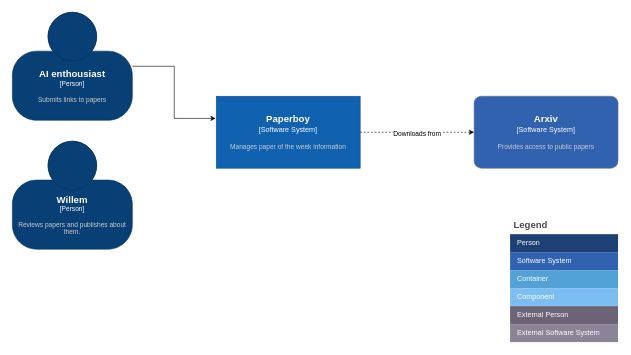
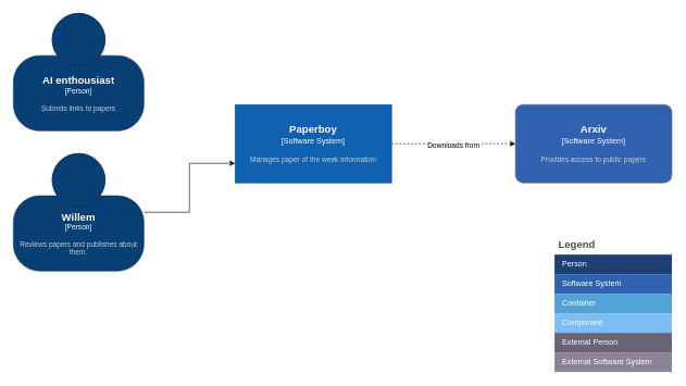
- <mxCell id="5" style="edgeStyle=orthogonalEdgeStyle;rounded=0;orthogonalLoop=1;jettySize=auto;html=1;entryX=-0.004;entryY=0.308;entryDx=0;entryDy=0;entryPerimeter=0;" edge="1" parent="1" source="3" target="4"><mxGeometry relative="1" as="geometry" /></mxCell>
+ <mxCell id="6" style="edgeStyle=orthogonalEdgeStyle;rounded=0;orthogonalLoop=1;jettySize=auto;html=1;entryX=0;entryY=0.75;entryDx=0;entryDy=0;entryPerimeter=0;" edge="1" parent="1" source="2" target="4"><mxGeometry relative="1" as="geometry" /></mxCell>
